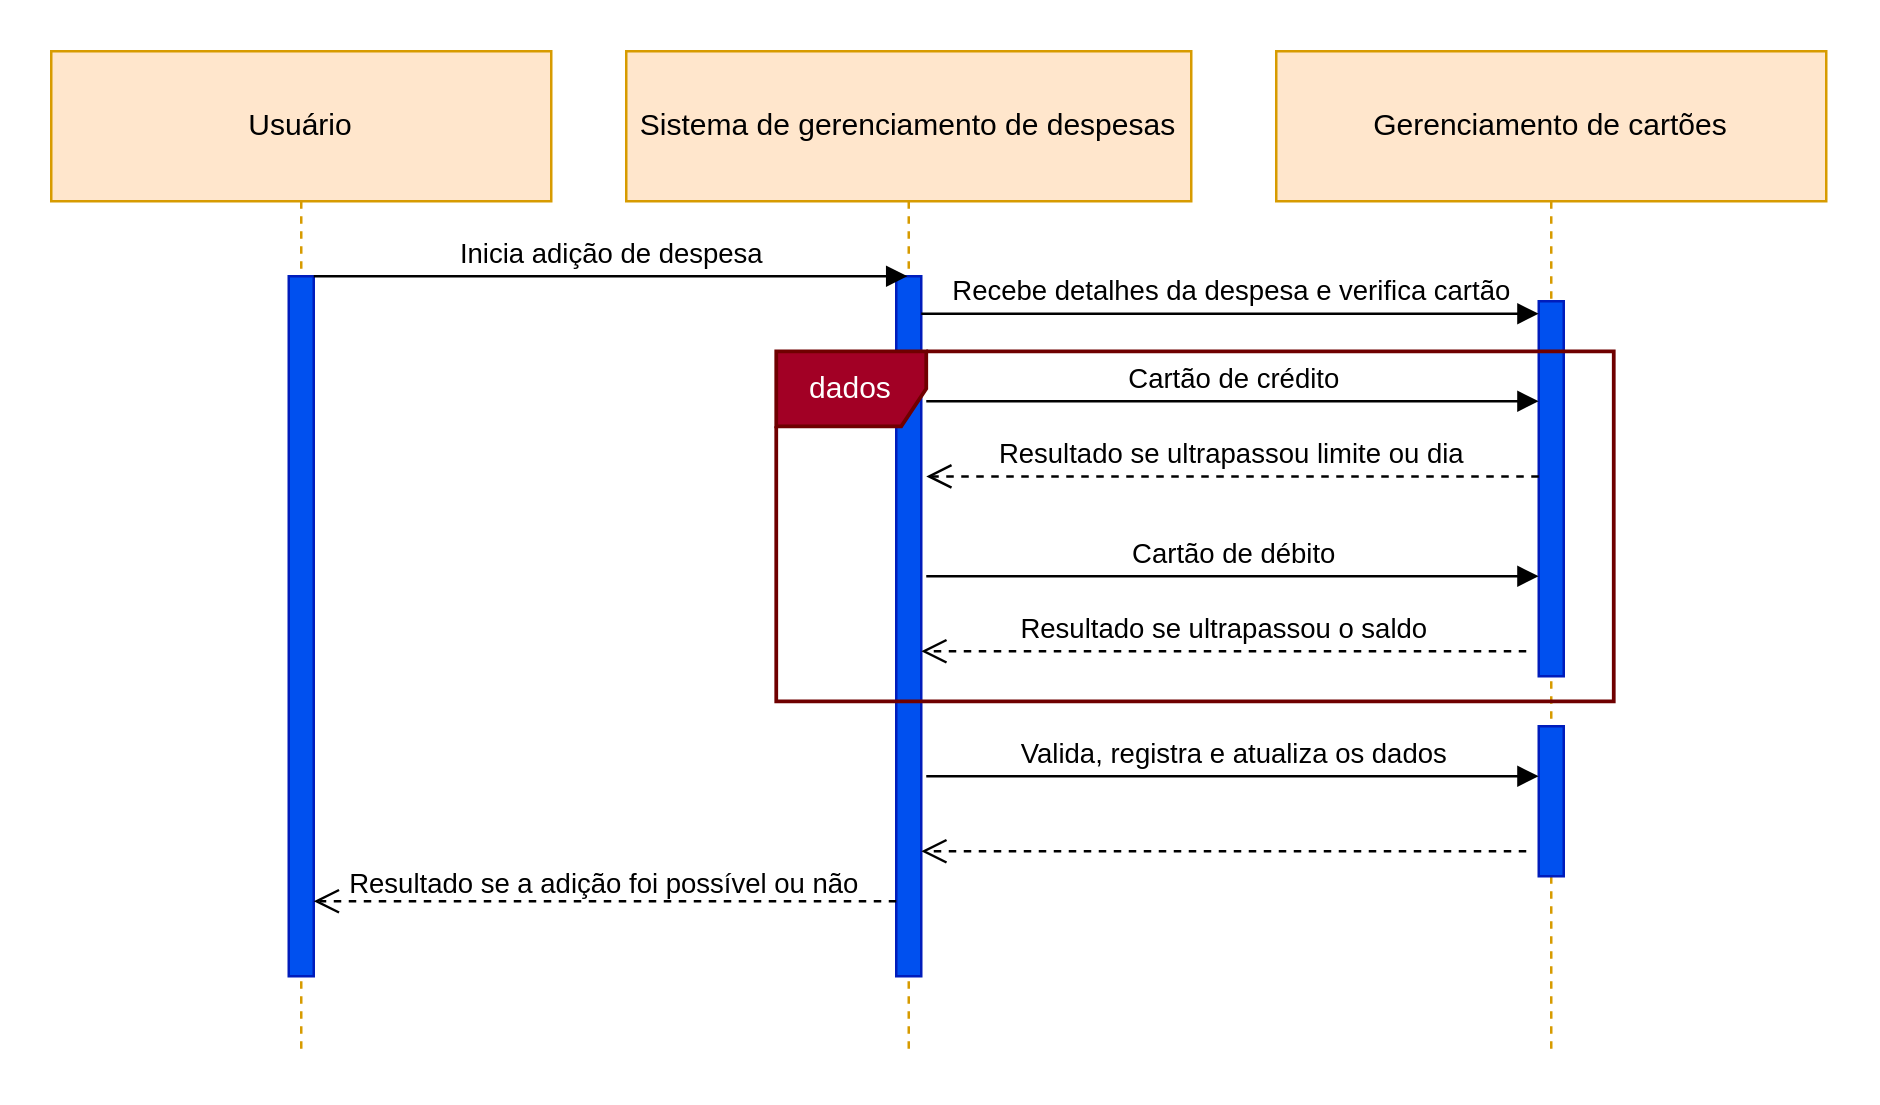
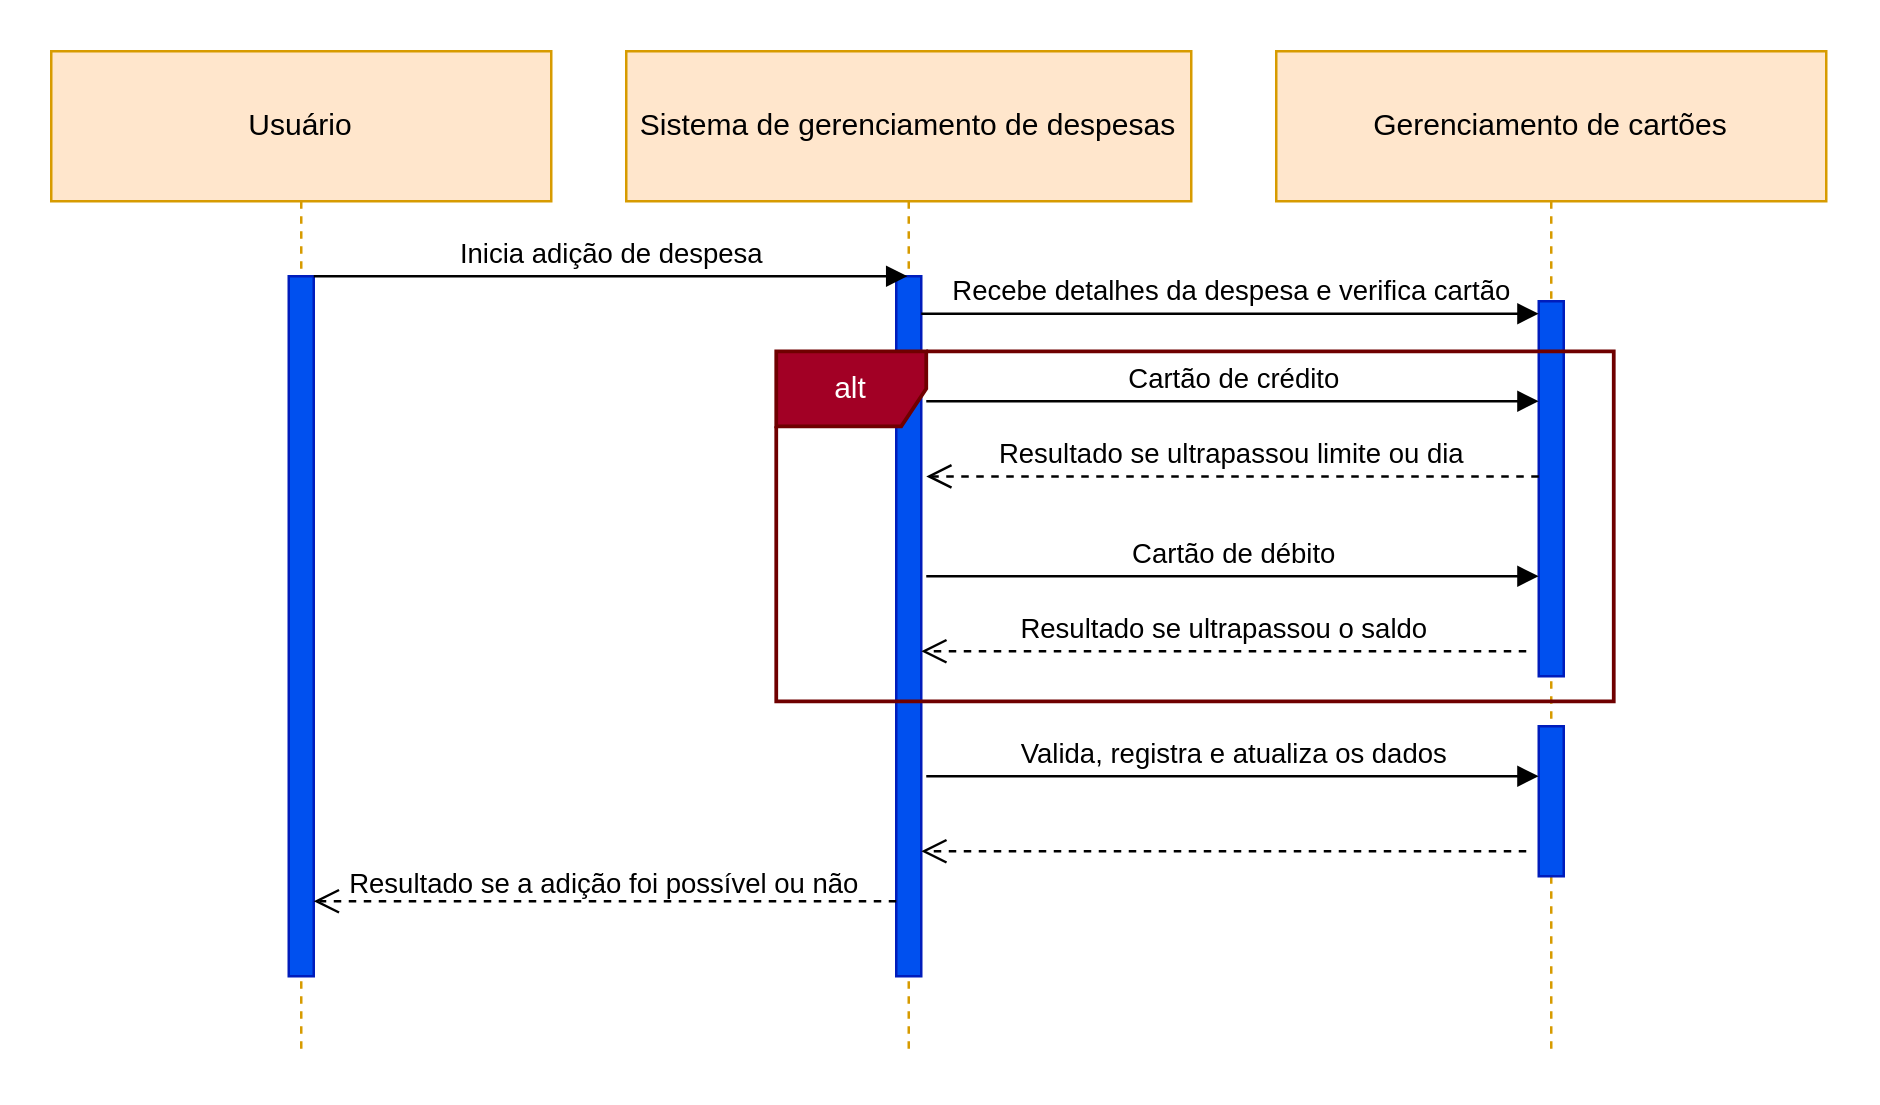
- <mxCell id="9" value="dados" style="shape=umlFrame;whiteSpace=wrap;html=1;pointerEvents=0;fillColor=#a20025;strokeColor=#6F0000;fontColor=#ffffff;gradientColor=none;swimlaneFillColor=none;strokeWidth=1.5;" vertex="1" parent="1"><mxGeometry x="310" y="140" width="335" height="140" as="geometry" /></mxCell>
+ <mxCell id="9" value="alt" style="shape=umlFrame;whiteSpace=wrap;html=1;pointerEvents=0;fillColor=#a20025;strokeColor=#6F0000;fontColor=#ffffff;gradientColor=none;swimlaneFillColor=none;strokeWidth=1.5;" vertex="1" parent="1"><mxGeometry x="310" y="140" width="335" height="140" as="geometry" /></mxCell>
